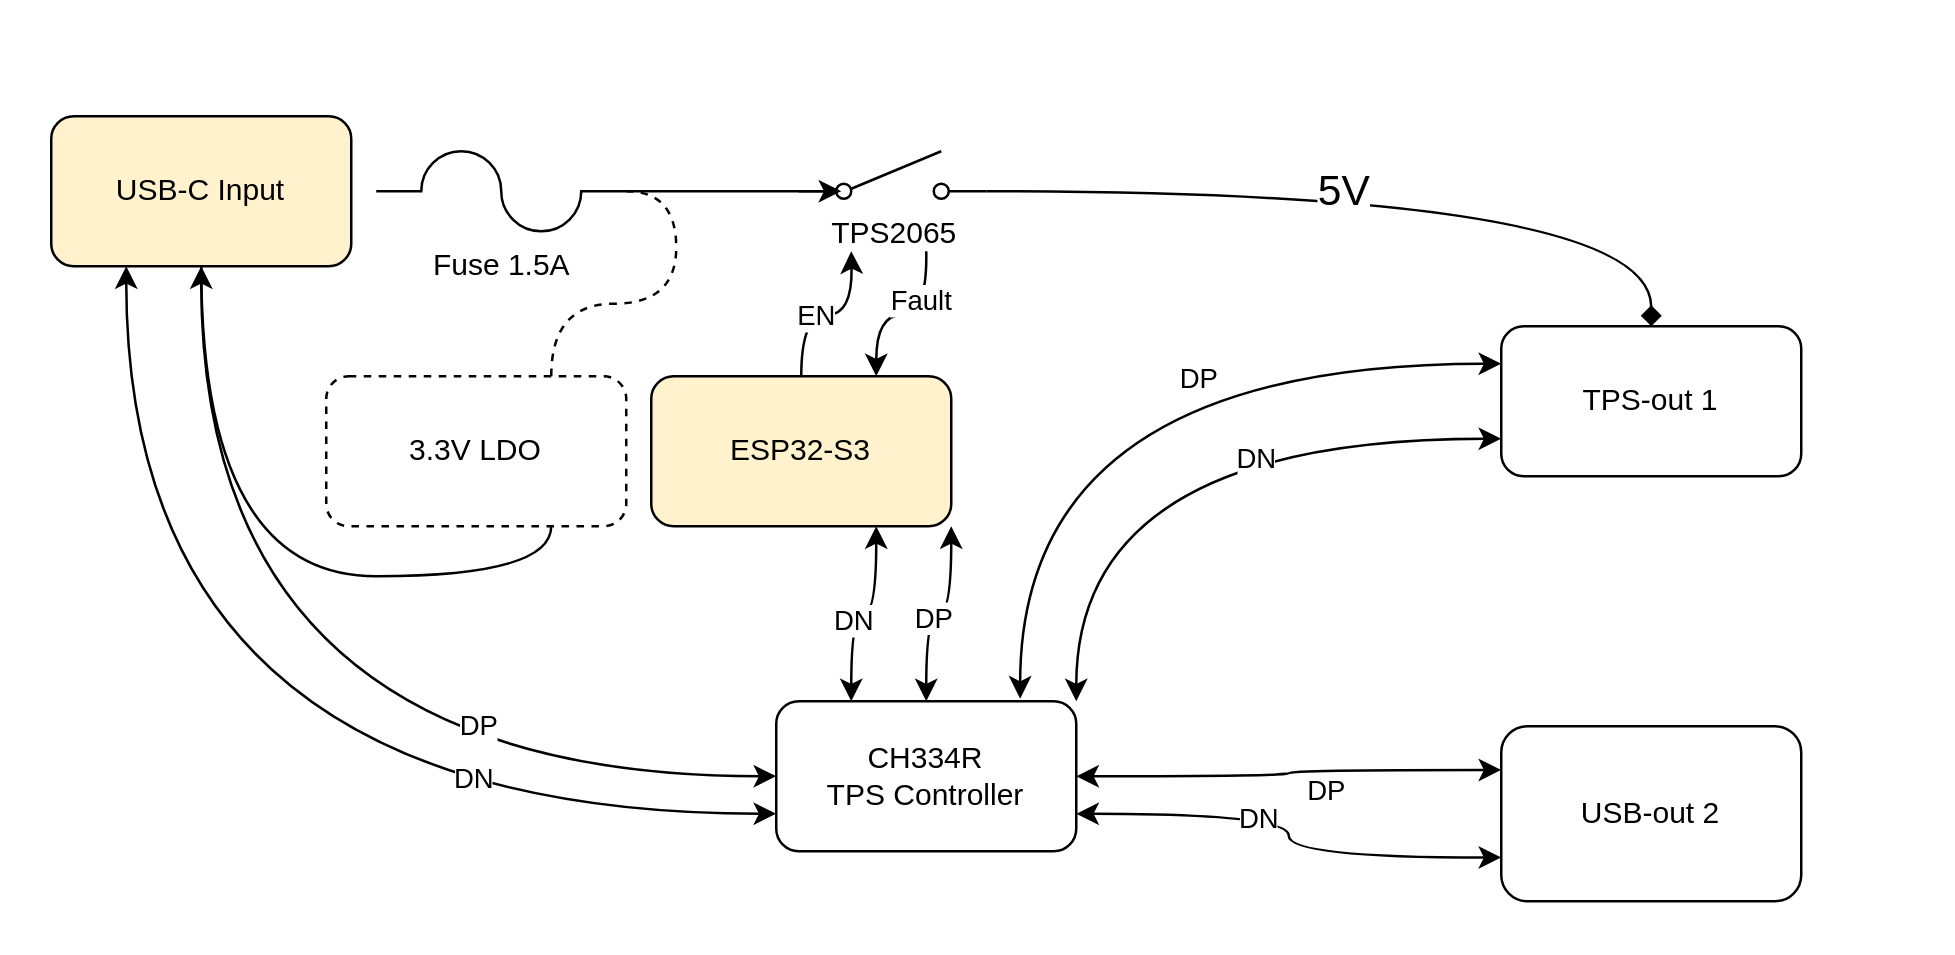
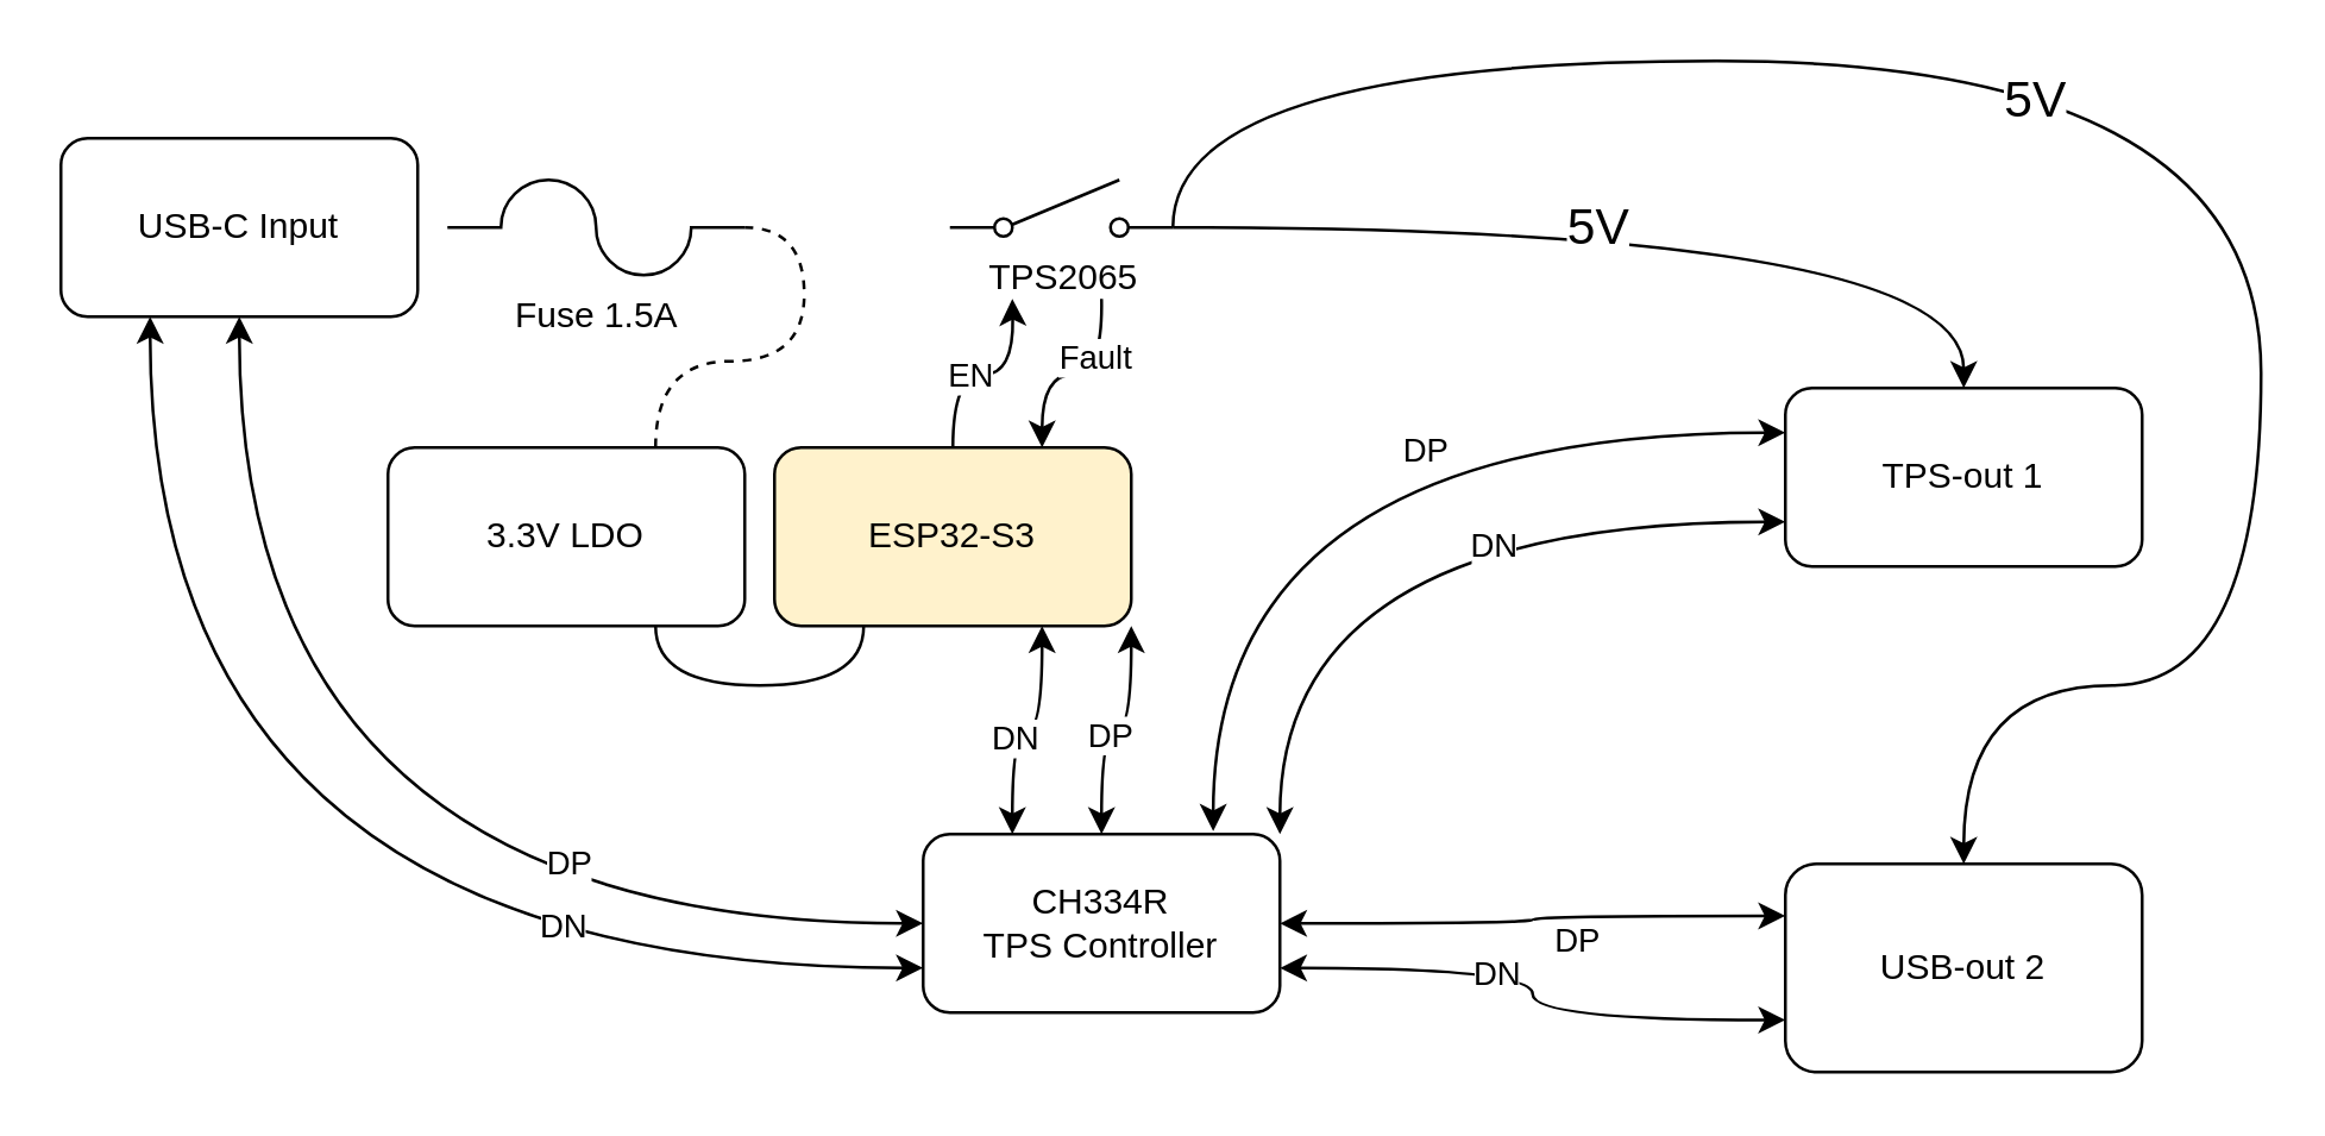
+ <mxCell id="6" style="edgeStyle=orthogonalEdgeStyle;rounded=0;orthogonalLoop=1;jettySize=auto;html=1;exitX=0.5;exitY=0;exitDx=0;exitDy=0;entryX=1;entryY=0.8;entryDx=0;entryDy=0;curved=1;startArrow=classic;startFill=1;endArrow=none;endFill=0;" edge="1" parent="1" source="8" target="17"><mxGeometry relative="1" as="geometry"><Array as="points"><mxPoint x="660" y="230" /><mxPoint x="760" y="230" /><mxPoint x="760" y="20" /><mxPoint x="394" y="20" /></Array></mxGeometry></mxCell>
+ <mxCell id="7" value="5V" style="edgeLabel;html=1;align=center;verticalAlign=middle;resizable=0;points=[];fontSize=17;" vertex="1" connectable="0" parent="6"><mxGeometry x="0.129" y="13" relative="1" as="geometry"><mxPoint as="offset" /></mxGeometry></mxCell>
- <mxCell id="35" value="USB-C Input" style="rounded=1;whiteSpace=wrap;html=1;fillColor=#fff2cc;" vertex="1" parent="1"><mxGeometry x="20" y="46" width="120" height="60" as="geometry" /></mxCell>
+ <mxCell id="35" value="USB-C Input" style="rounded=1;whiteSpace=wrap;html=1;" vertex="1" parent="1"><mxGeometry x="20" y="46" width="120" height="60" as="geometry" /></mxCell>
- <mxCell id="18" style="edgeStyle=orthogonalEdgeStyle;rounded=0;orthogonalLoop=1;jettySize=auto;html=1;exitX=1;exitY=0.5;exitDx=0;exitDy=0;exitPerimeter=0;entryX=0.227;entryY=0.8;entryDx=0;entryDy=0;entryPerimeter=0;" edge="1" parent="1" source="4" target="17"><mxGeometry relative="1" as="geometry" /></mxCell>
- <mxCell id="15" style="edgeStyle=orthogonalEdgeStyle;rounded=0;orthogonalLoop=1;jettySize=auto;html=1;exitX=1;exitY=0.8;exitDx=0;exitDy=0;curved=1;endArrow=diamond;" edge="1" parent="1" source="17" target="5"><mxGeometry relative="1" as="geometry" /></mxCell>
+ <mxCell id="15" style="edgeStyle=orthogonalEdgeStyle;rounded=0;orthogonalLoop=1;jettySize=auto;html=1;exitX=1;exitY=0.8;exitDx=0;exitDy=0;curved=1;" edge="1" parent="1" source="17" target="5"><mxGeometry relative="1" as="geometry" /></mxCell>
- <mxCell id="32" value="&lt;div&gt;3.3V LDO&lt;/div&gt;" style="rounded=1;whiteSpace=wrap;html=1;dashed=1;" vertex="1" parent="1"><mxGeometry x="130" y="150" width="120" height="60" as="geometry" /></mxCell>
+ <mxCell id="32" value="&lt;div&gt;3.3V LDO&lt;/div&gt;" style="rounded=1;whiteSpace=wrap;html=1;" vertex="1" parent="1"><mxGeometry x="130" y="150" width="120" height="60" as="geometry" /></mxCell>
- <mxCell id="31" style="edgeStyle=orthogonalEdgeStyle;rounded=0;orthogonalLoop=1;jettySize=auto;html=1;exitX=0.75;exitY=1;exitDx=0;exitDy=0;endArrow=none;endFill=0;curved=1;" edge="1" parent="1" source="32" target="35"><mxGeometry relative="1" as="geometry" /></mxCell>
+ <mxCell id="31" style="edgeStyle=orthogonalEdgeStyle;rounded=0;orthogonalLoop=1;jettySize=auto;html=1;exitX=0.75;exitY=1;exitDx=0;exitDy=0;entryX=0.25;entryY=1;entryDx=0;entryDy=0;endArrow=none;endFill=0;curved=1;" edge="1" parent="1" source="32" target="23"><mxGeometry relative="1" as="geometry" /></mxCell>
